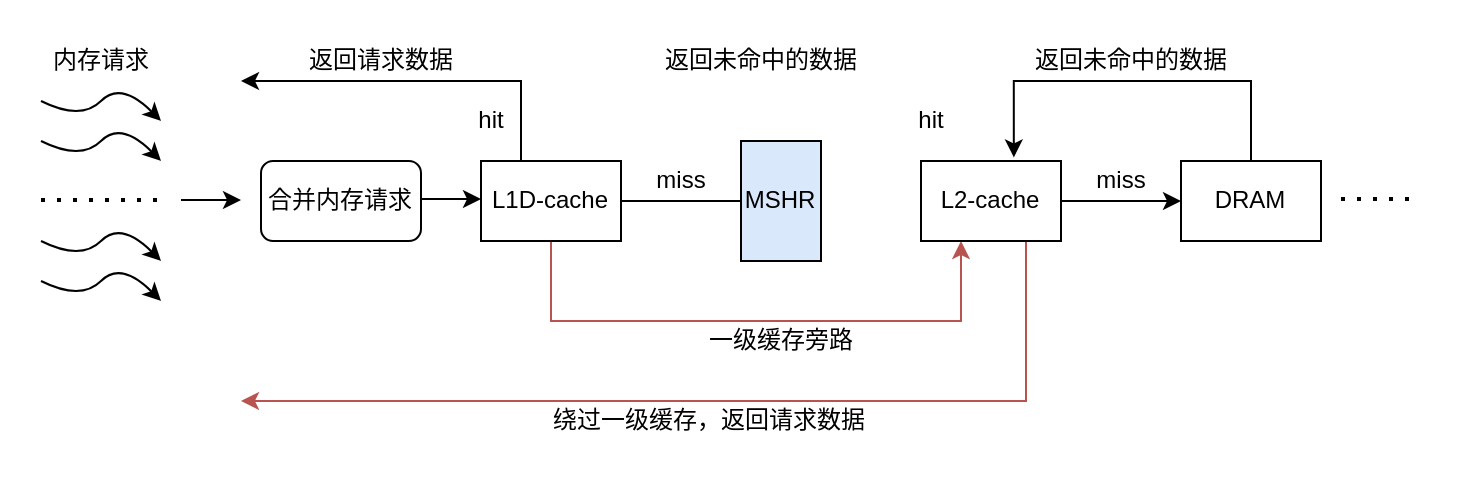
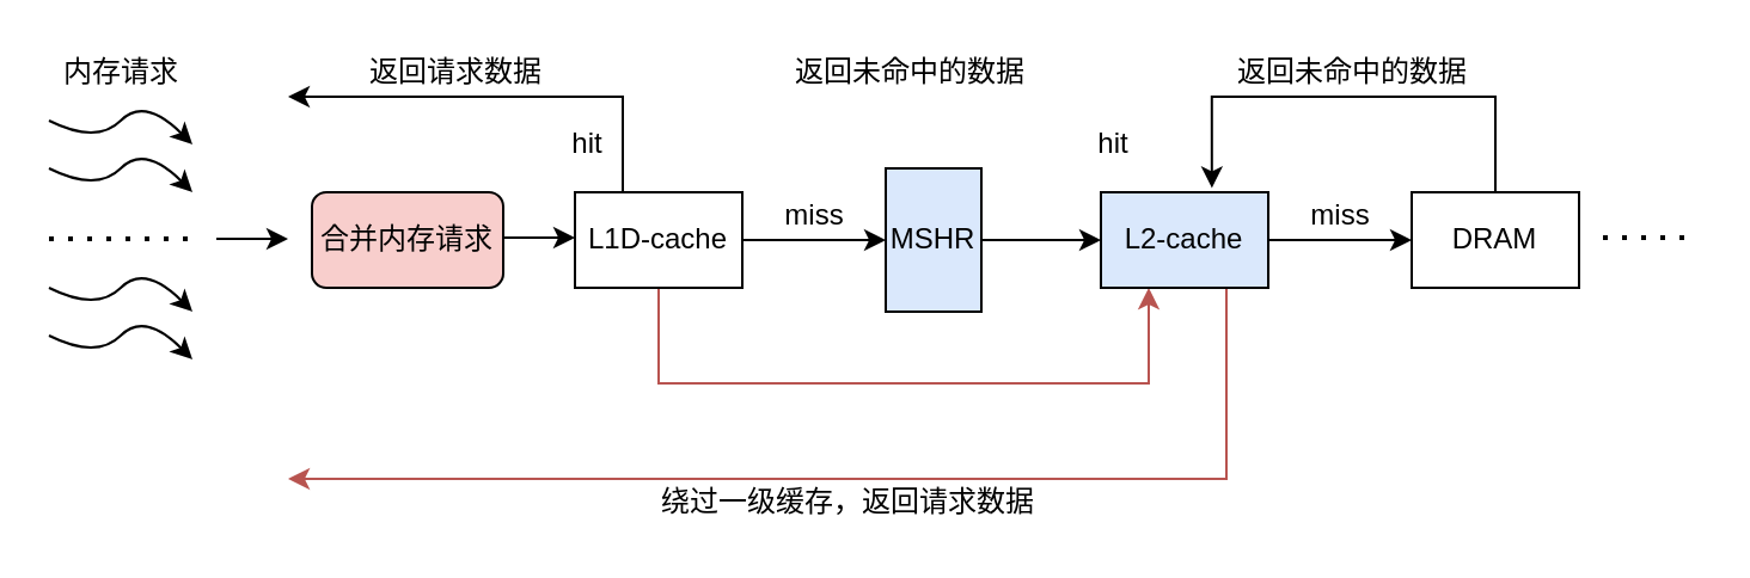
- <mxCell id="7" value="合并内存请求" style="rounded=1;whiteSpace=wrap;html=1;" vertex="1" parent="1"><mxGeometry x="130" y="80" width="80" height="40" as="geometry" /></mxCell>
+ <mxCell id="7" value="合并内存请求" style="rounded=1;whiteSpace=wrap;html=1;fillColor=#f8cecc;" vertex="1" parent="1"><mxGeometry x="130" y="80" width="80" height="40" as="geometry" /></mxCell>
- <mxCell id="10" style="edgeStyle=orthogonalEdgeStyle;rounded=0;orthogonalLoop=1;jettySize=auto;html=1;exitX=1;exitY=0.5;exitDx=0;exitDy=0;entryX=0;entryY=0.5;entryDx=0;entryDy=0;endArrow=none;" edge="1" parent="1" source="13" target="16"><mxGeometry relative="1" as="geometry" /></mxCell>
+ <mxCell id="10" style="edgeStyle=orthogonalEdgeStyle;rounded=0;orthogonalLoop=1;jettySize=auto;html=1;exitX=1;exitY=0.5;exitDx=0;exitDy=0;entryX=0;entryY=0.5;entryDx=0;entryDy=0;" edge="1" parent="1" source="13" target="16"><mxGeometry relative="1" as="geometry" /></mxCell>
+ <mxCell id="15" style="edgeStyle=orthogonalEdgeStyle;rounded=0;orthogonalLoop=1;jettySize=auto;html=1;exitX=1;exitY=0.5;exitDx=0;exitDy=0;entryX=0;entryY=0.5;entryDx=0;entryDy=0;" edge="1" parent="1" source="16" target="20"><mxGeometry relative="1" as="geometry" /></mxCell>
- <mxCell id="20" value="L2-cache" style="rounded=0;whiteSpace=wrap;html=1;" vertex="1" parent="1"><mxGeometry x="460" y="80" width="70" height="40" as="geometry" /></mxCell>
+ <mxCell id="20" value="L2-cache" style="rounded=0;whiteSpace=wrap;html=1;fillColor=#dae8fc;" vertex="1" parent="1"><mxGeometry x="460" y="80" width="70" height="40" as="geometry" /></mxCell>
- <mxCell id="29" value="一级缓存旁路" style="text;html=1;align=center;verticalAlign=middle;resizable=0;points=[];autosize=1;strokeColor=none;" vertex="1" parent="1"><mxGeometry x="345" y="160" width="90" height="20" as="geometry" /></mxCell>
